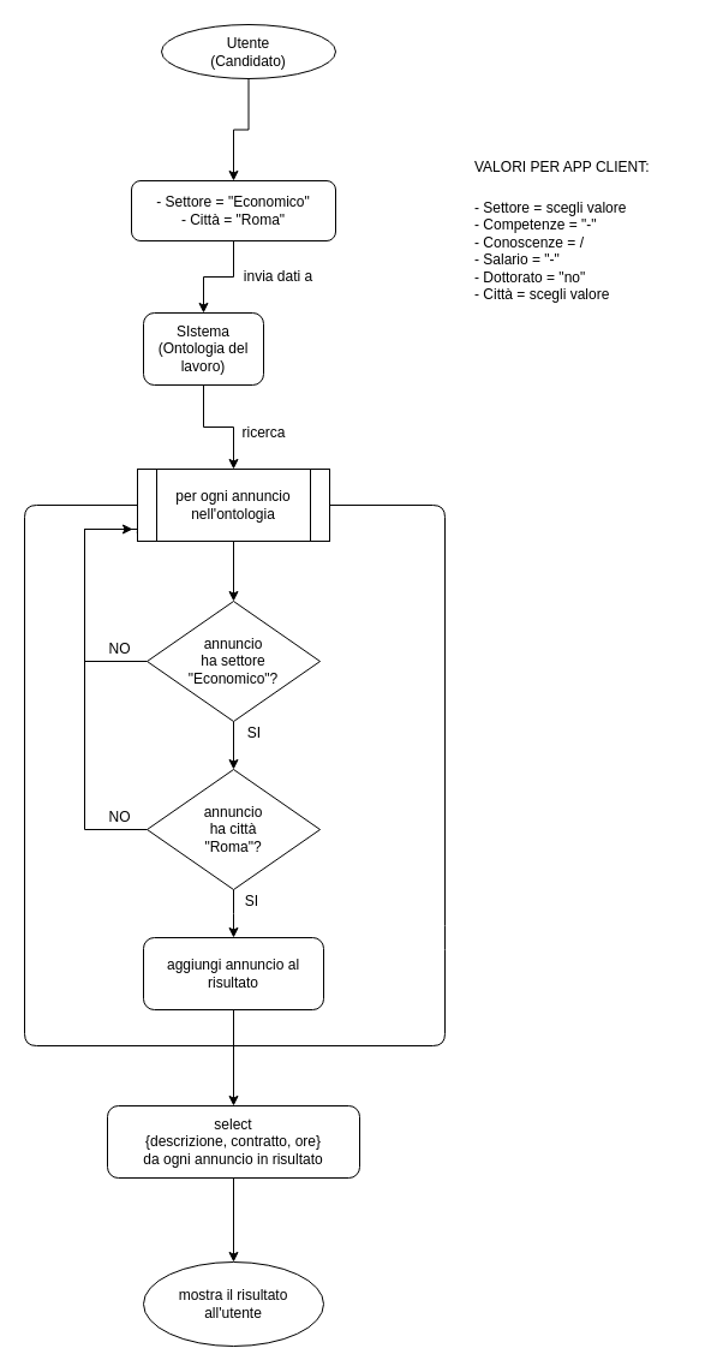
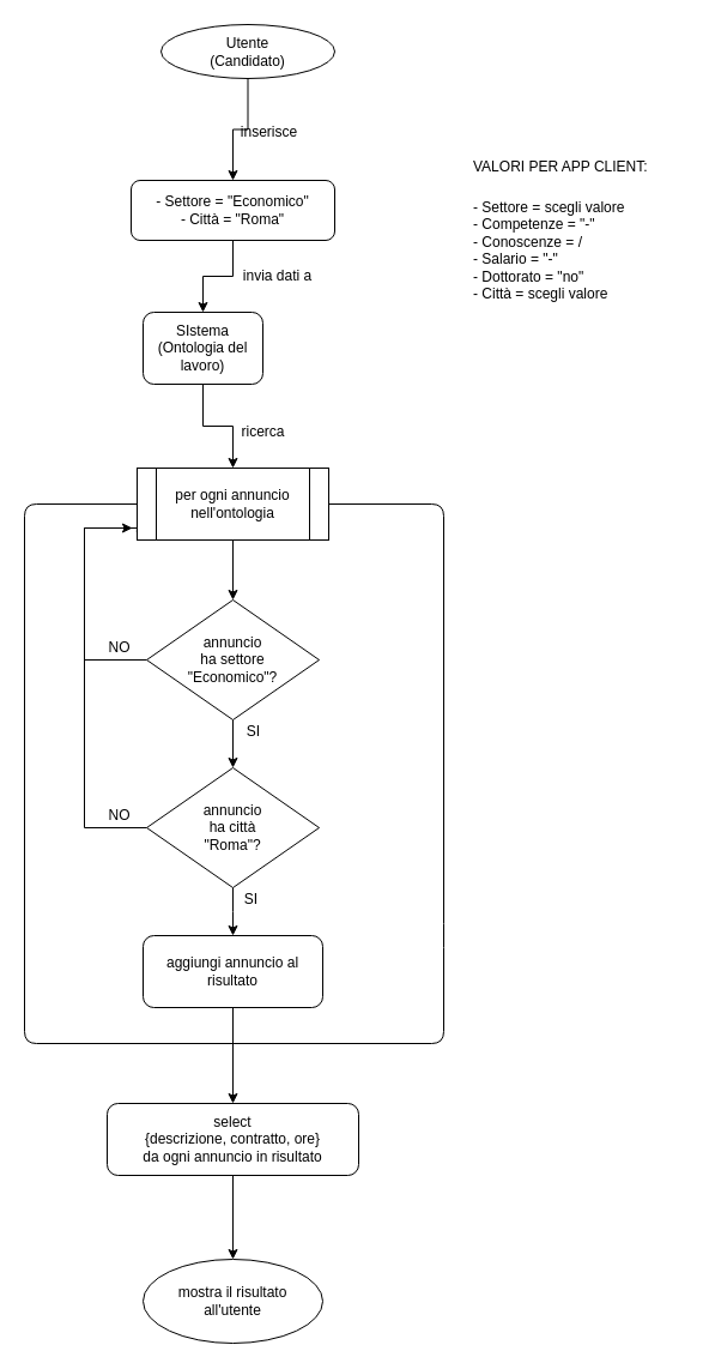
+ <mxCell id="4" value="inserisce" style="text;html=1;align=center;verticalAlign=middle;resizable=0;points=[];autosize=1;" parent="1" vertex="1"><mxGeometry x="194" y="100" width="60" height="20" as="geometry" /></mxCell>
